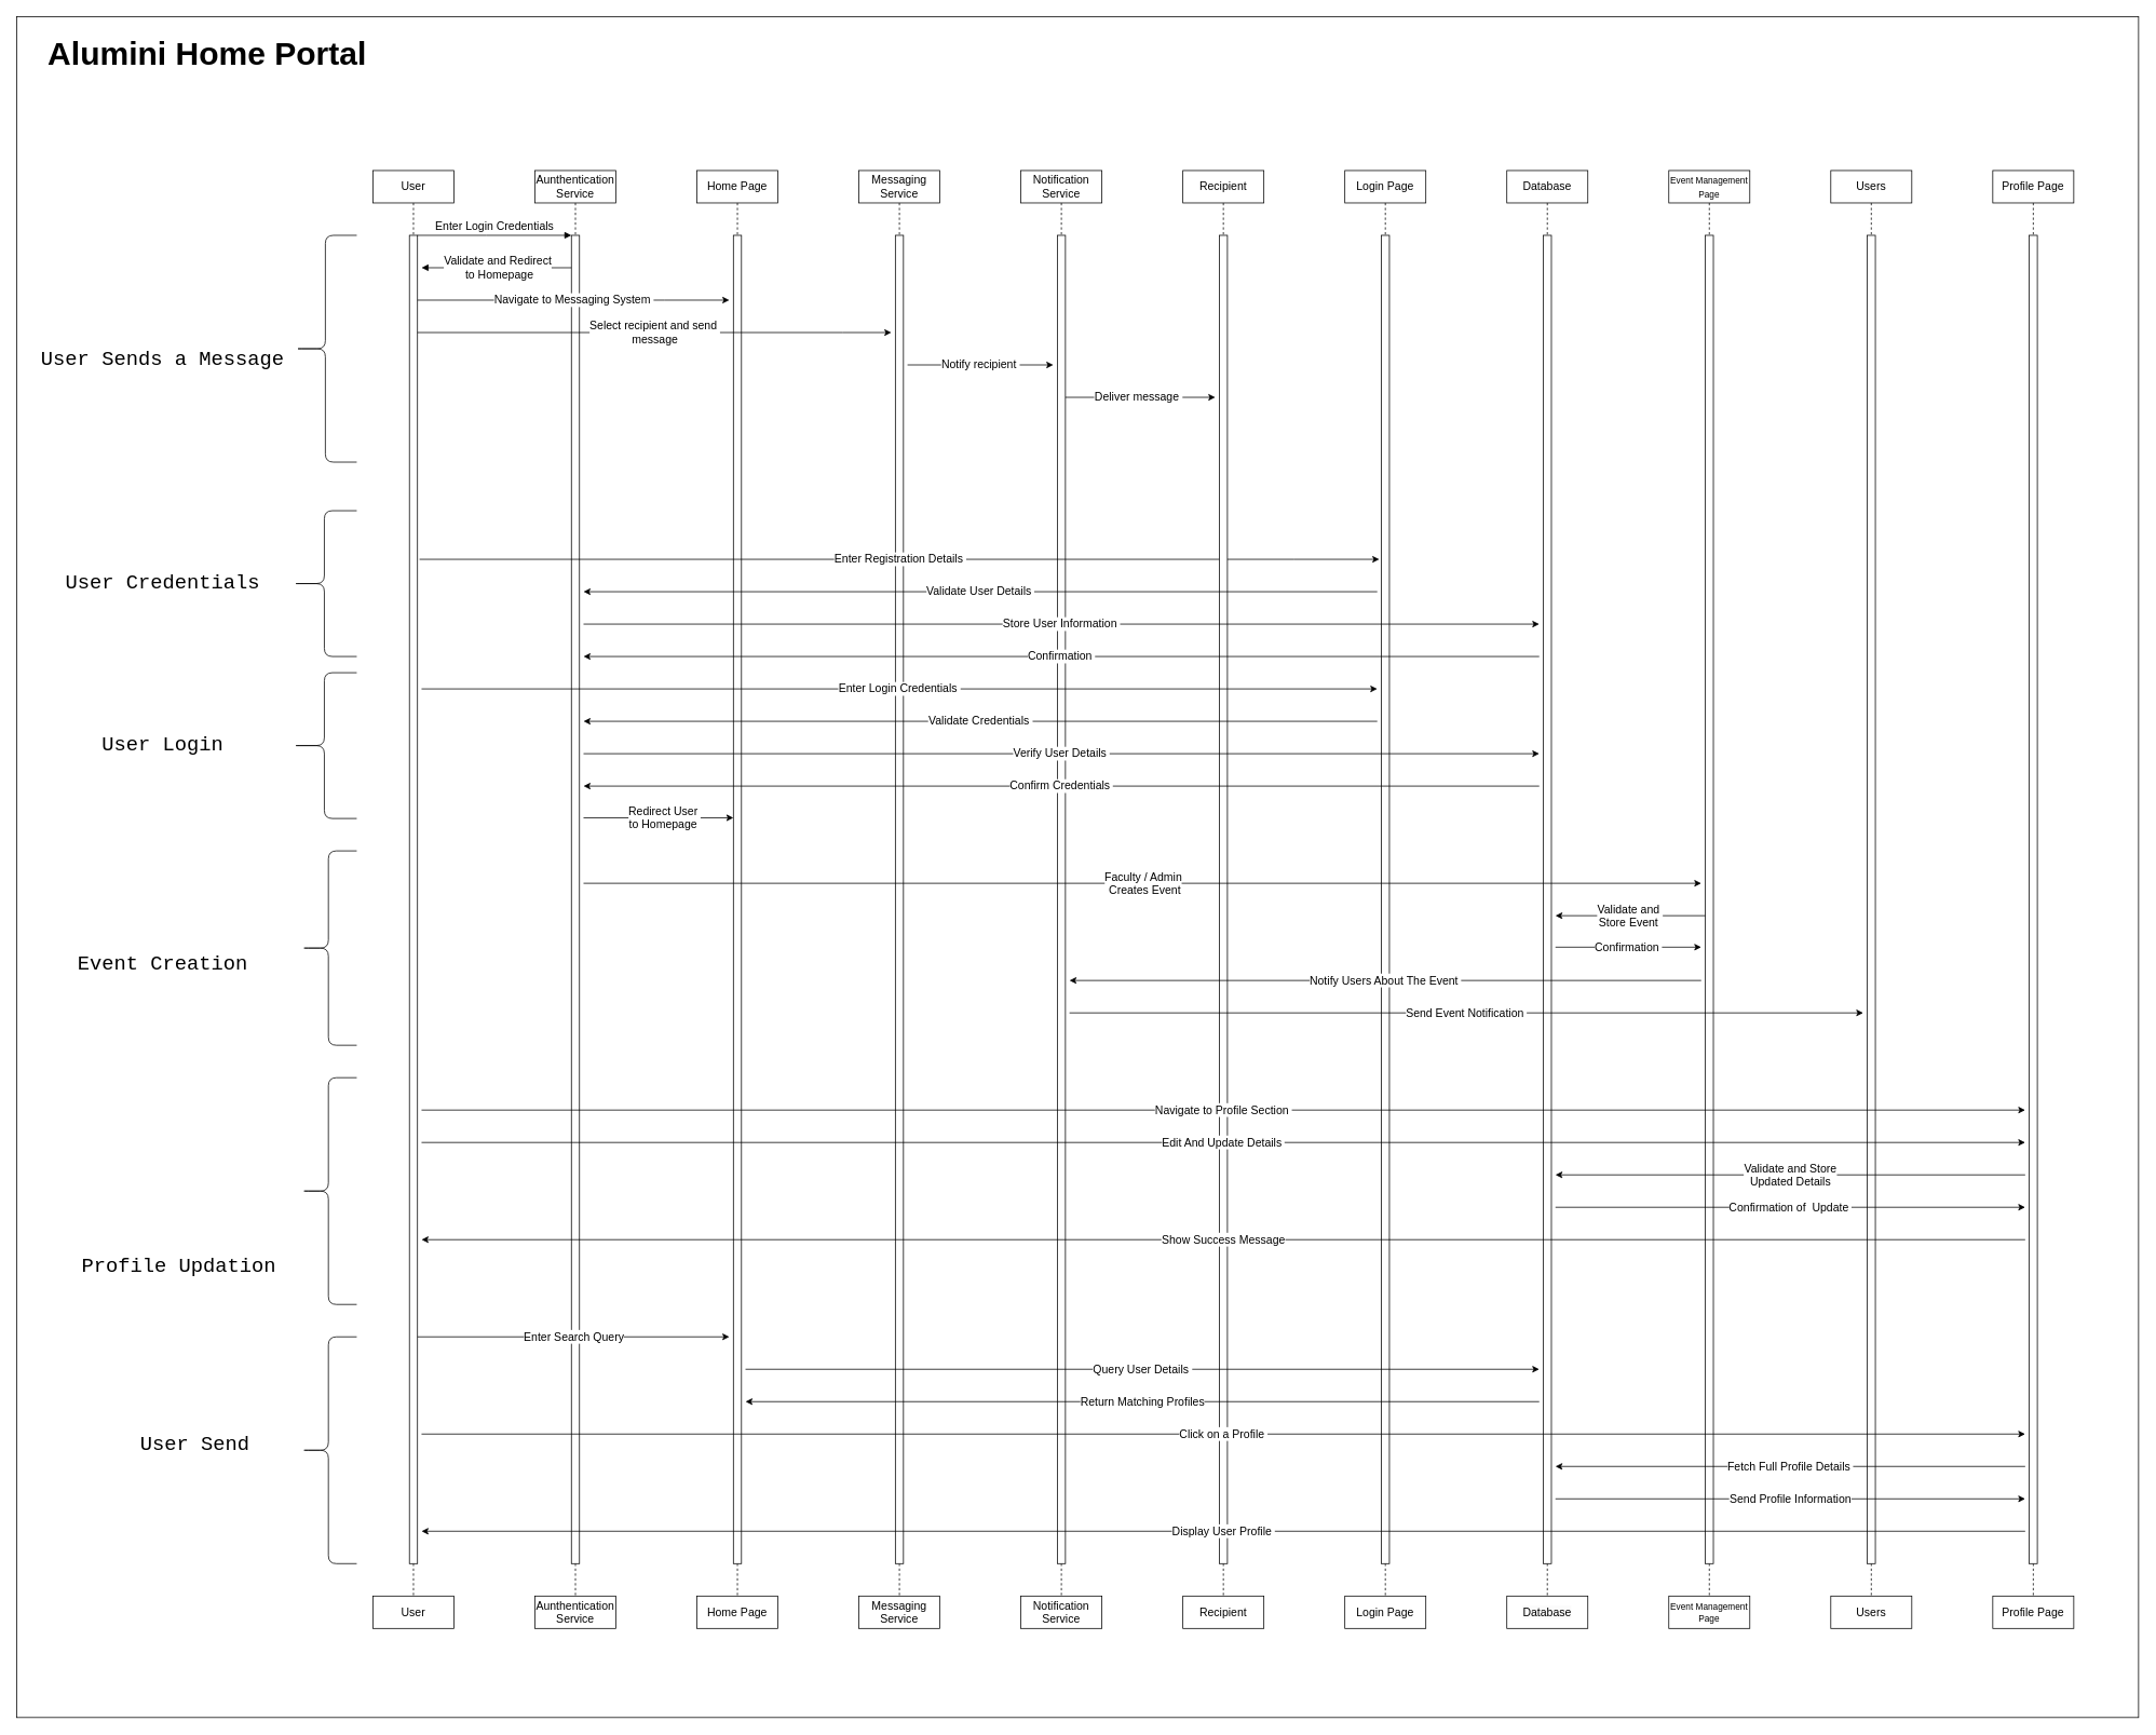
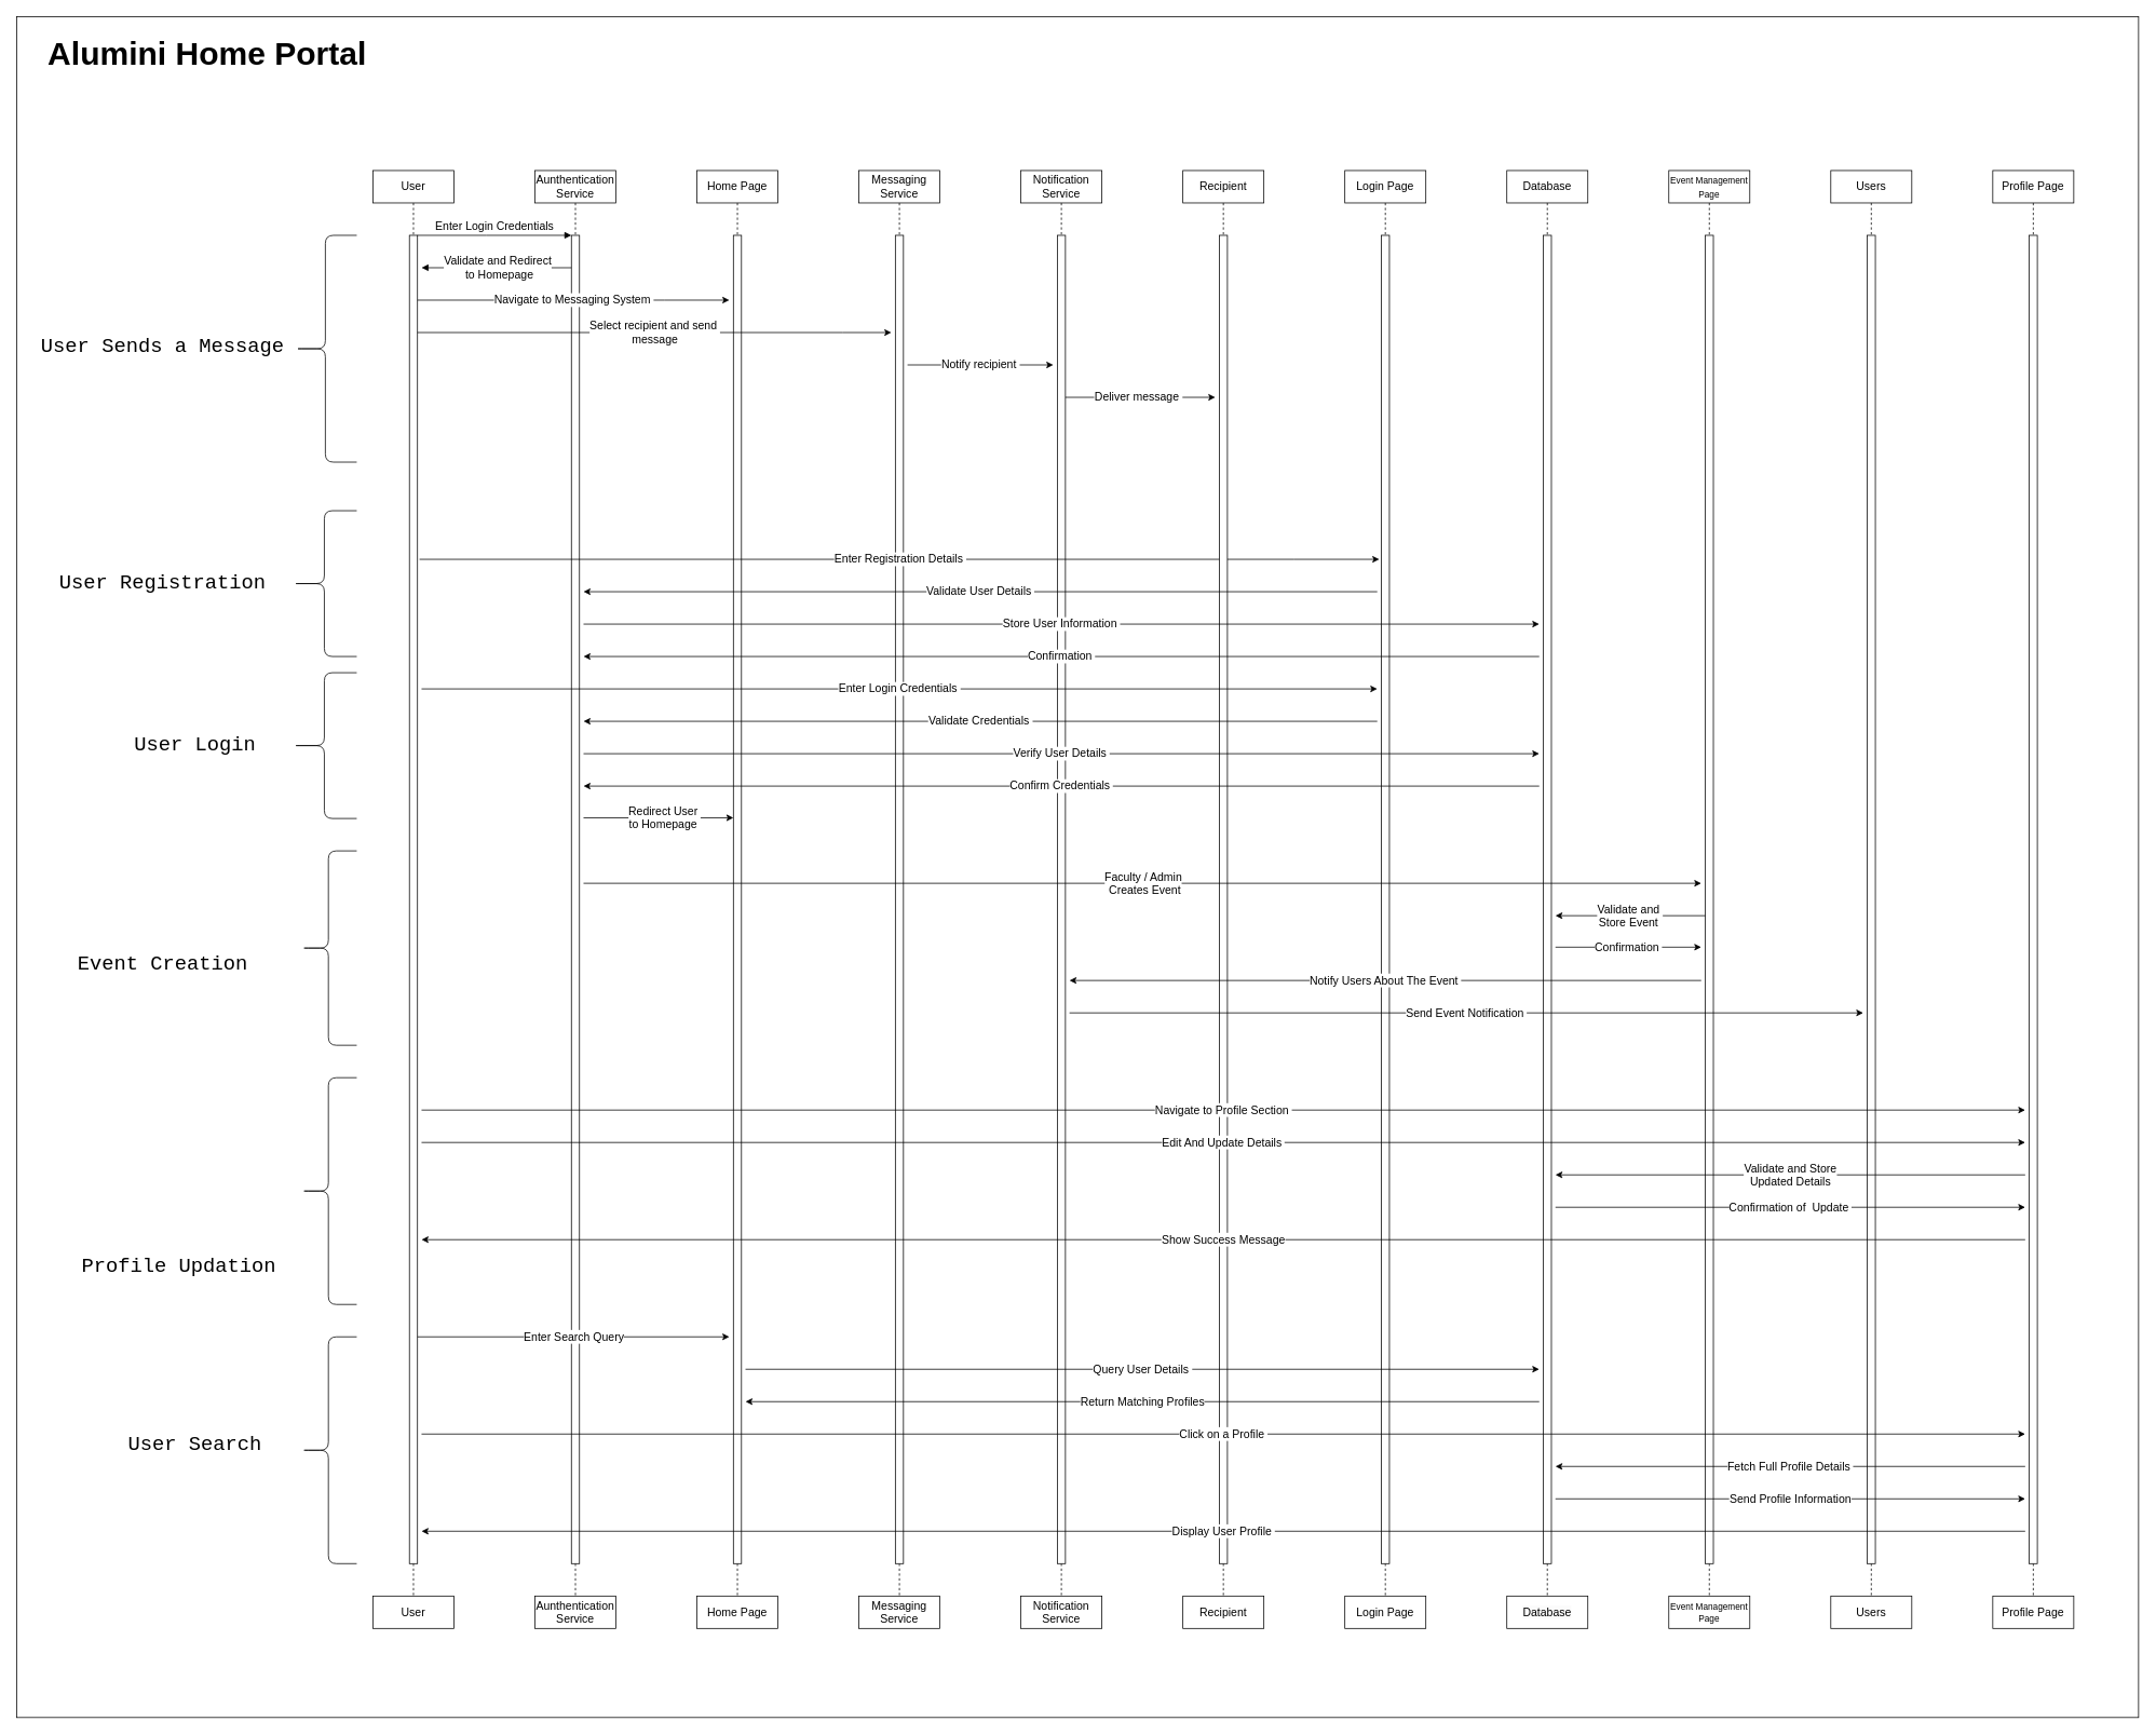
- <mxCell id="73" value="&lt;div style=&quot;font-family: JetBrainsMono, Consolas, &amp;quot;Courier New&amp;quot;, monospace; line-height: 24px; white-space-collapse: preserve;&quot;&gt;&lt;font style=&quot;font-size: 25px;&quot;&gt;User Sends a Message&lt;/font&gt;&lt;/div&gt;" style="text;html=1;align=center;verticalAlign=middle;resizable=0;points=[];autosize=1;strokeColor=none;fillColor=none;labelBackgroundColor=none;fontColor=default;" parent="1" vertex="1"><mxGeometry x="50" y="425" width="300" height="40" as="geometry" /></mxCell>
+ <mxCell id="73" value="&lt;div style=&quot;font-family: JetBrainsMono, Consolas, &amp;quot;Courier New&amp;quot;, monospace; line-height: 24px; white-space-collapse: preserve;&quot;&gt;&lt;font style=&quot;font-size: 25px;&quot;&gt;User Sends a Message&lt;/font&gt;&lt;/div&gt;" style="text;html=1;align=center;verticalAlign=middle;resizable=0;points=[];autosize=1;strokeColor=none;fillColor=none;labelBackgroundColor=none;fontColor=default;" parent="1" vertex="1"><mxGeometry x="50" y="410" width="300" height="40" as="geometry" /></mxCell>
- <mxCell id="74" value="&lt;div style=&quot;font-family: JetBrainsMono, Consolas, &amp;quot;Courier New&amp;quot;, monospace; line-height: 24px; white-space-collapse: preserve;&quot;&gt;&lt;span&gt;&lt;font style=&quot;font-size: 25px;&quot;&gt;User Credentials&lt;/font&gt;&lt;/span&gt;&lt;/div&gt;" style="text;html=1;align=center;verticalAlign=middle;resizable=0;points=[];autosize=1;strokeColor=none;fillColor=none;labelBackgroundColor=none;fontColor=default;fontSize=24;" parent="1" vertex="1"><mxGeometry x="70" y="700" width="260" height="40" as="geometry" /></mxCell>
+ <mxCell id="74" value="&lt;div style=&quot;font-family: JetBrainsMono, Consolas, &amp;quot;Courier New&amp;quot;, monospace; line-height: 24px; white-space-collapse: preserve;&quot;&gt;&lt;span&gt;&lt;font style=&quot;font-size: 25px;&quot;&gt;User Registration&lt;/font&gt;&lt;/span&gt;&lt;/div&gt;" style="text;html=1;align=center;verticalAlign=middle;resizable=0;points=[];autosize=1;strokeColor=none;fillColor=none;labelBackgroundColor=none;fontColor=default;fontSize=24;" parent="1" vertex="1"><mxGeometry x="70" y="700" width="260" height="40" as="geometry" /></mxCell>
- <mxCell id="75" value="&lt;span style=&quot;font-family: JetBrainsMono, Consolas, &amp;quot;Courier New&amp;quot;, monospace; font-size: 25px; white-space-collapse: preserve;&quot;&gt;User Login&lt;/span&gt;" style="text;html=1;align=center;verticalAlign=middle;resizable=0;points=[];autosize=1;strokeColor=none;fillColor=none;" parent="1" vertex="1"><mxGeometry x="120" y="900" width="160" height="40" as="geometry" /></mxCell>
+ <mxCell id="75" value="&lt;span style=&quot;font-family: JetBrainsMono, Consolas, &amp;quot;Courier New&amp;quot;, monospace; font-size: 25px; white-space-collapse: preserve;&quot;&gt;User Login&lt;/span&gt;" style="text;html=1;align=center;verticalAlign=middle;resizable=0;points=[];autosize=1;strokeColor=none;fillColor=none;" parent="1" vertex="1"><mxGeometry x="160" y="900" width="160" height="40" as="geometry" /></mxCell>
- <mxCell id="79" value="&lt;div style=&quot;font-family: JetBrainsMono, Consolas, &amp;quot;Courier New&amp;quot;, monospace; line-height: 24px; white-space-collapse: preserve;&quot;&gt;&lt;span&gt;User Send&lt;/span&gt;&lt;/div&gt;" style="text;html=1;align=center;verticalAlign=middle;resizable=0;points=[];autosize=1;strokeColor=none;fillColor=none;labelBackgroundColor=none;fontColor=default;fontSize=25;" parent="1" vertex="1"><mxGeometry x="155" y="1763" width="170" height="40" as="geometry" /></mxCell>
+ <mxCell id="79" value="&lt;div style=&quot;font-family: JetBrainsMono, Consolas, &amp;quot;Courier New&amp;quot;, monospace; line-height: 24px; white-space-collapse: preserve;&quot;&gt;&lt;span&gt;User Search&lt;/span&gt;&lt;/div&gt;" style="text;html=1;align=center;verticalAlign=middle;resizable=0;points=[];autosize=1;strokeColor=none;fillColor=none;labelBackgroundColor=none;fontColor=default;fontSize=25;" parent="1" vertex="1"><mxGeometry x="155" y="1763" width="170" height="40" as="geometry" /></mxCell>
